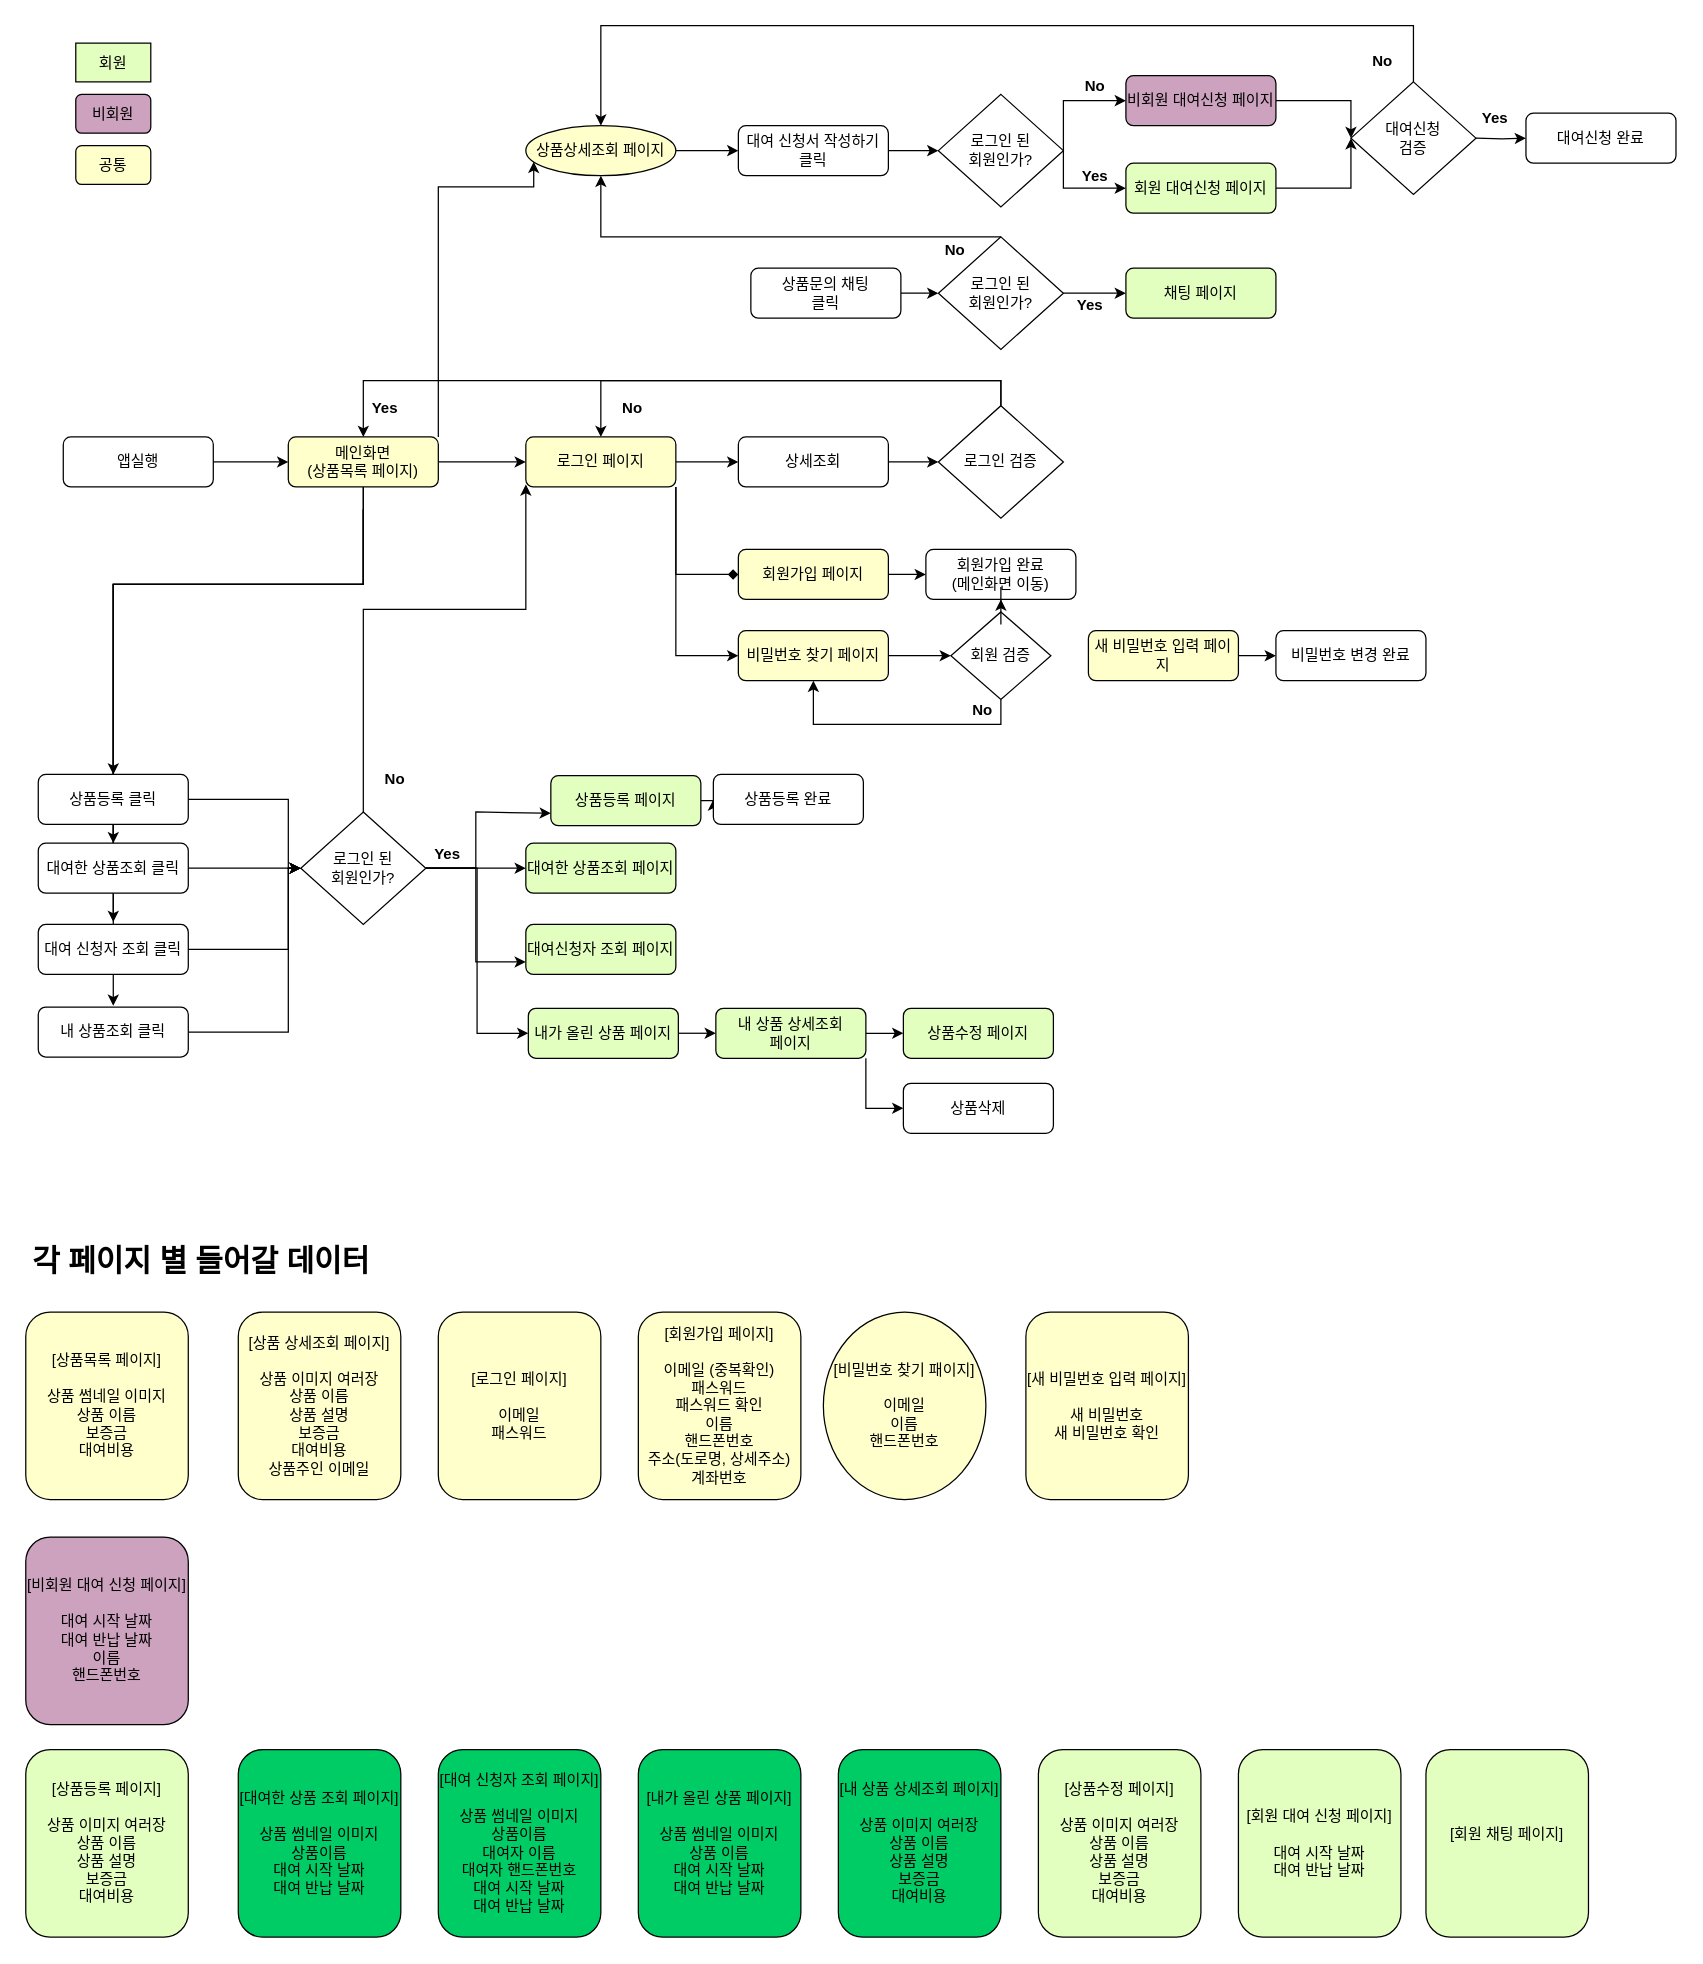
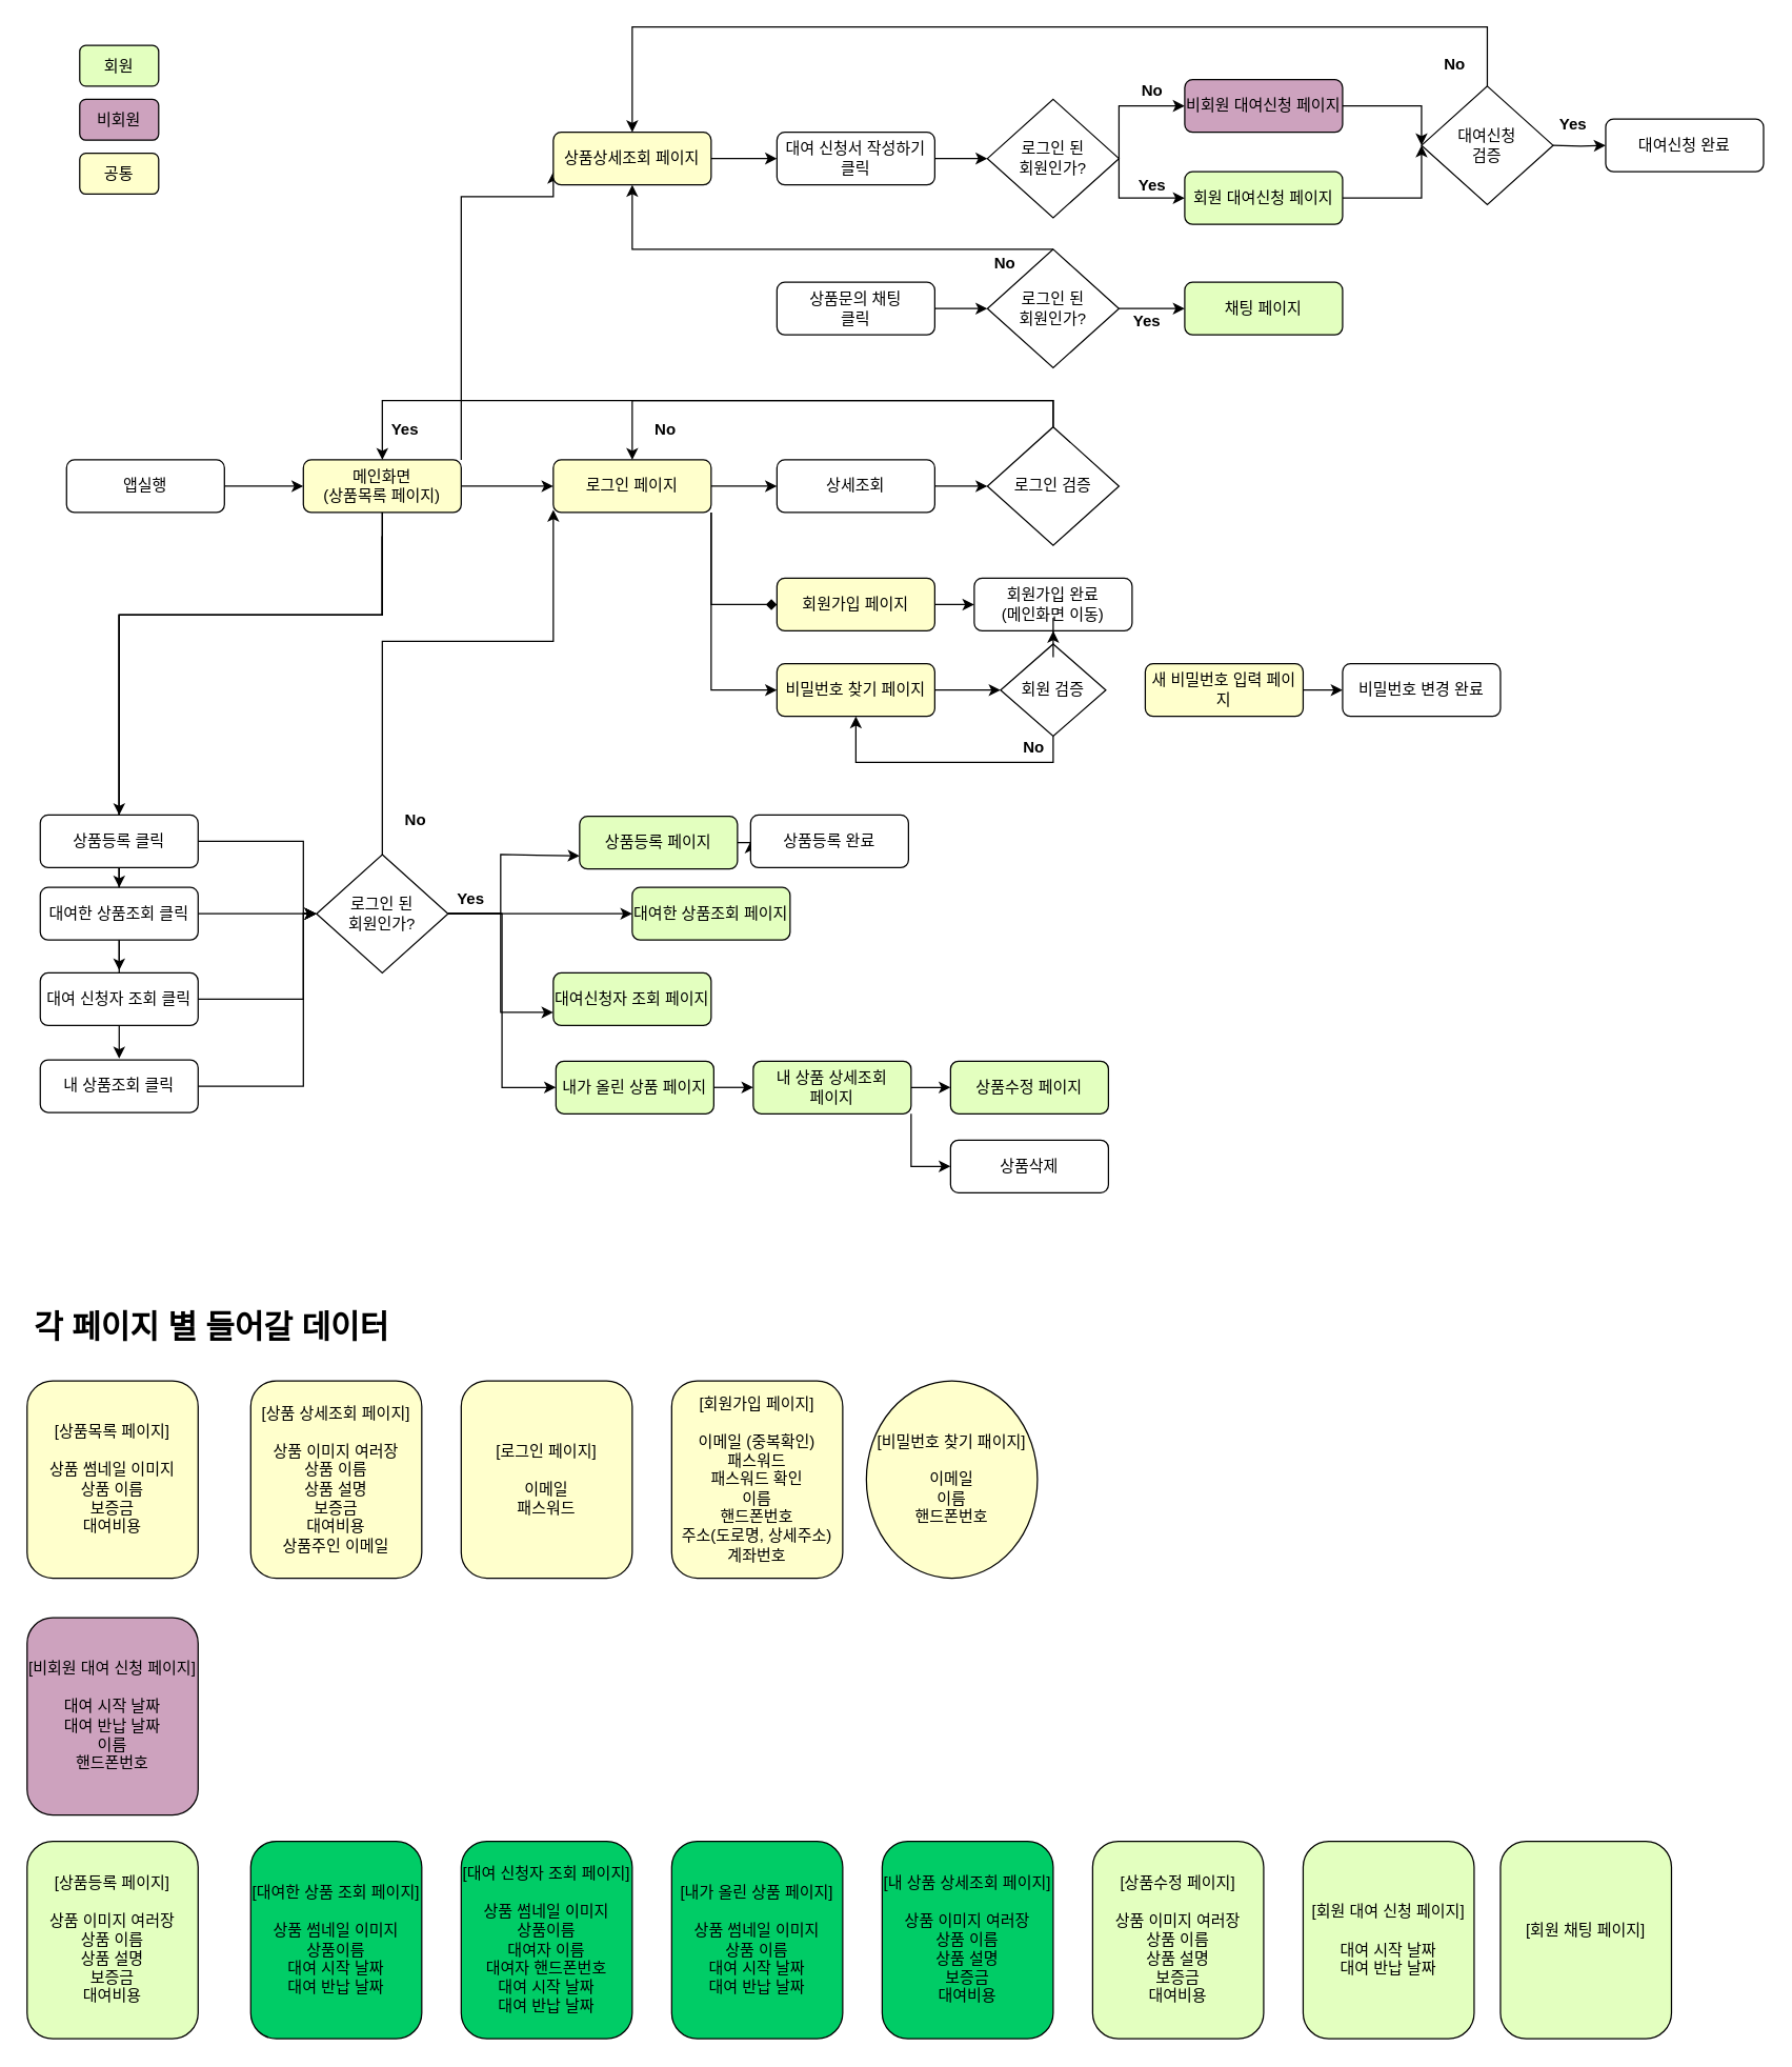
- <mxCell id="81" value="회원" style="whiteSpace=wrap;html=1;fontSize=12;glass=0;strokeWidth=1;shadow=0;fillColor=#E3FFBF;rounded=0;" parent="1" vertex="1"><mxGeometry x="60" y="34" width="60" height="31" as="geometry" /></mxCell>
+ <mxCell id="81" value="회원" style="rounded=1;whiteSpace=wrap;html=1;fontSize=12;glass=0;strokeWidth=1;shadow=0;fillColor=#E3FFBF;" parent="1" vertex="1"><mxGeometry x="60" y="34" width="60" height="31" as="geometry" /></mxCell>
- <mxCell id="11" value="상품상세조회 페이지" style="ellipse;whiteSpace=wrap;html=1;fontSize=12;glass=0;strokeWidth=1;shadow=0;fillColor=#FFFFCC;" parent="1" vertex="1"><mxGeometry x="420" y="100" width="120" height="40" as="geometry" /></mxCell>
+ <mxCell id="11" value="상품상세조회 페이지" style="rounded=1;whiteSpace=wrap;html=1;fontSize=12;glass=0;strokeWidth=1;shadow=0;fillColor=#FFFFCC;" parent="1" vertex="1"><mxGeometry x="420" y="100" width="120" height="40" as="geometry" /></mxCell>
- <mxCell id="73" value="상품문의 채팅&lt;br&gt;클릭" style="rounded=1;whiteSpace=wrap;html=1;fontSize=12;glass=0;strokeWidth=1;shadow=0;fillColor=#FFFFFF;" parent="1" vertex="1"><mxGeometry x="600" y="214" width="120" height="40" as="geometry" /></mxCell>
+ <mxCell id="73" value="상품문의 채팅&lt;br&gt;클릭" style="rounded=1;whiteSpace=wrap;html=1;fontSize=12;glass=0;strokeWidth=1;shadow=0;fillColor=#FFFFFF;" parent="1" vertex="1"><mxGeometry x="590" y="214" width="120" height="40" as="geometry" /></mxCell>
- <mxCell id="29" value="대여한 상품조회 페이지" style="rounded=1;whiteSpace=wrap;html=1;fontSize=12;glass=0;strokeWidth=1;shadow=0;fillColor=#E3FFBF;" parent="1" vertex="1"><mxGeometry x="420" y="674" width="120" height="40" as="geometry" /></mxCell>
+ <mxCell id="29" value="대여한 상품조회 페이지" style="rounded=1;whiteSpace=wrap;html=1;fontSize=12;glass=0;strokeWidth=1;shadow=0;fillColor=#E3FFBF;" parent="1" vertex="1"><mxGeometry x="480" y="674" width="120" height="40" as="geometry" /></mxCell>
- <mxCell id="97" value="[새 비밀번호 입력 페이지]&lt;br&gt;&lt;br&gt;새 비밀번호&lt;br&gt;새 비밀번호 확인" style="rounded=1;whiteSpace=wrap;html=1;fontSize=12;glass=0;strokeWidth=1;shadow=0;fillColor=#FFFFCC;" vertex="1" parent="1"><mxGeometry x="820" y="1049" width="130" height="150" as="geometry" /></mxCell>
